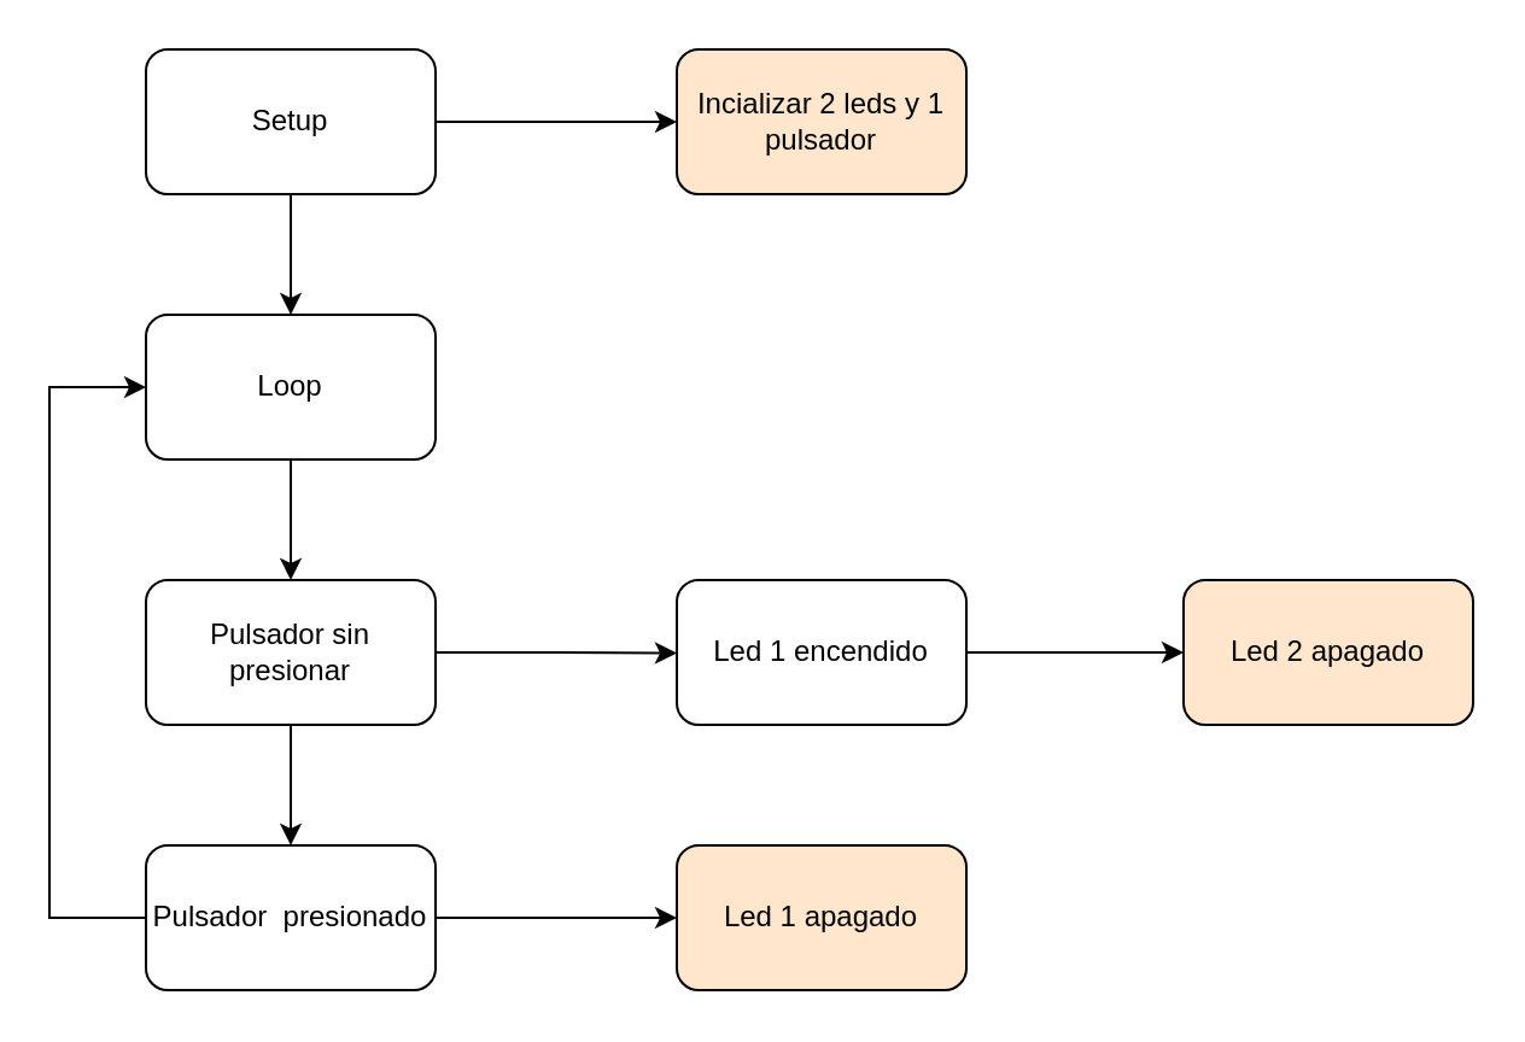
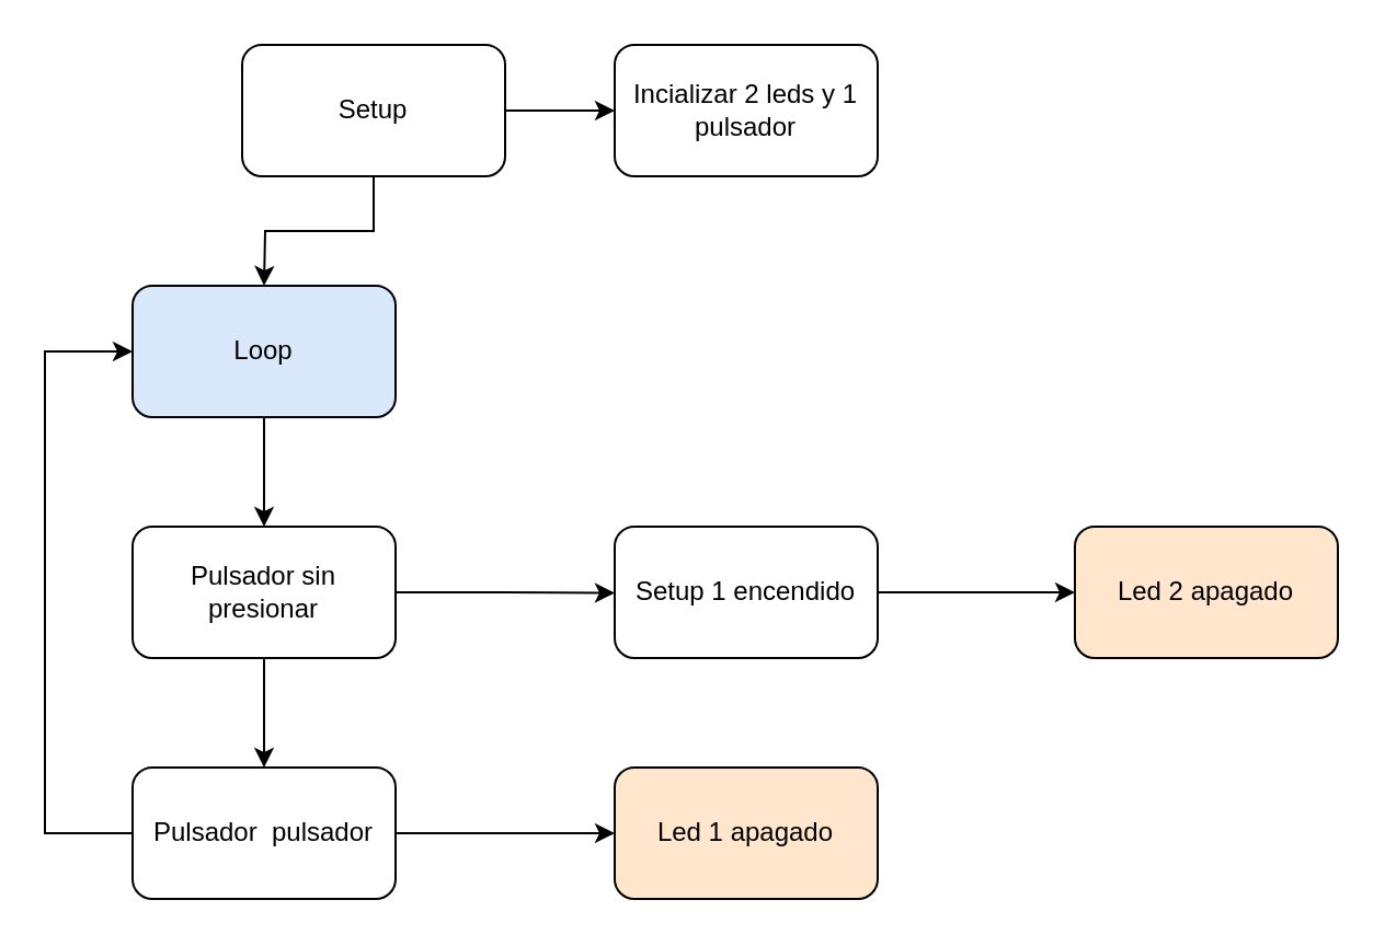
- <mxCell id="4" value="Setup" style="rounded=1;whiteSpace=wrap;html=1;" vertex="1" parent="1"><mxGeometry x="60" y="20" width="120" height="60" as="geometry" /></mxCell>
+ <mxCell id="4" value="Setup" style="rounded=1;whiteSpace=wrap;html=1;" vertex="1" parent="1"><mxGeometry x="110" y="20" width="120" height="60" as="geometry" /></mxCell>
- <mxCell id="5" value="Incializar 2 leds y 1 pulsador" style="rounded=1;whiteSpace=wrap;html=1;fillColor=#ffe6cc;" vertex="1" parent="1"><mxGeometry x="280" y="20" width="120" height="60" as="geometry" /></mxCell>
+ <mxCell id="5" value="Incializar 2 leds y 1 pulsador" style="rounded=1;whiteSpace=wrap;html=1;" vertex="1" parent="1"><mxGeometry x="280" y="20" width="120" height="60" as="geometry" /></mxCell>
- <mxCell id="7" value="Loop" style="rounded=1;whiteSpace=wrap;html=1;" vertex="1" parent="1"><mxGeometry x="60" y="130" width="120" height="60" as="geometry" /></mxCell>
+ <mxCell id="7" value="Loop" style="rounded=1;whiteSpace=wrap;html=1;fillColor=#dae8fc;" vertex="1" parent="1"><mxGeometry x="60" y="130" width="120" height="60" as="geometry" /></mxCell>
- <mxCell id="12" value="Led 1 encendido" style="rounded=1;whiteSpace=wrap;html=1;" vertex="1" parent="1"><mxGeometry x="280" y="240" width="120" height="60" as="geometry" /></mxCell>
+ <mxCell id="12" value="Setup 1 encendido" style="rounded=1;whiteSpace=wrap;html=1;" vertex="1" parent="1"><mxGeometry x="280" y="240" width="120" height="60" as="geometry" /></mxCell>
- <mxCell id="16" value="Pulsador&amp;nbsp; presionado" style="rounded=1;whiteSpace=wrap;html=1;" vertex="1" parent="1"><mxGeometry x="60" y="350" width="120" height="60" as="geometry" /></mxCell>
+ <mxCell id="16" value="Pulsador&amp;nbsp; pulsador" style="rounded=1;whiteSpace=wrap;html=1;" vertex="1" parent="1"><mxGeometry x="60" y="350" width="120" height="60" as="geometry" /></mxCell>
